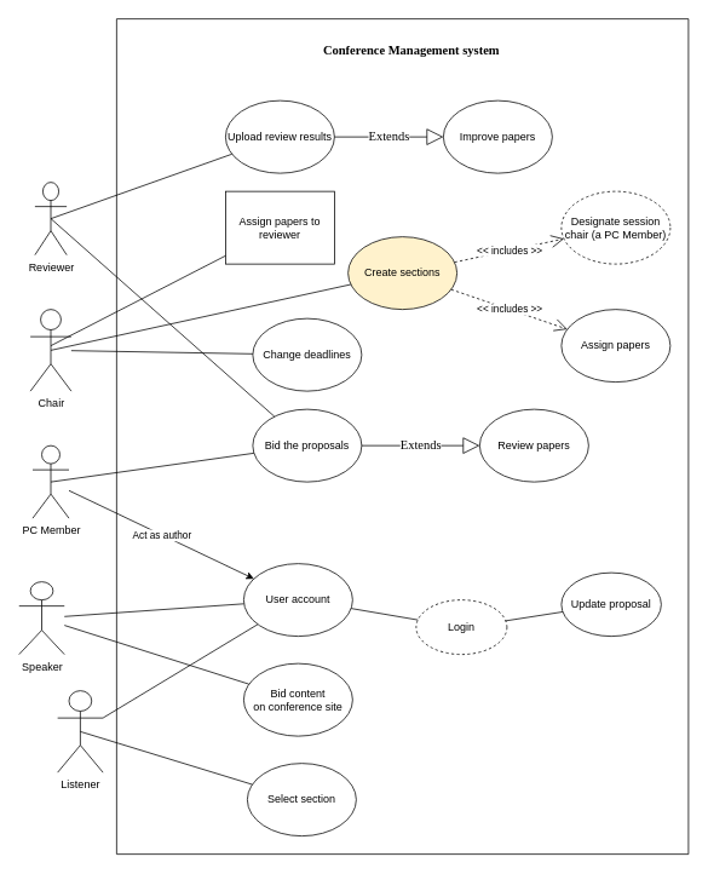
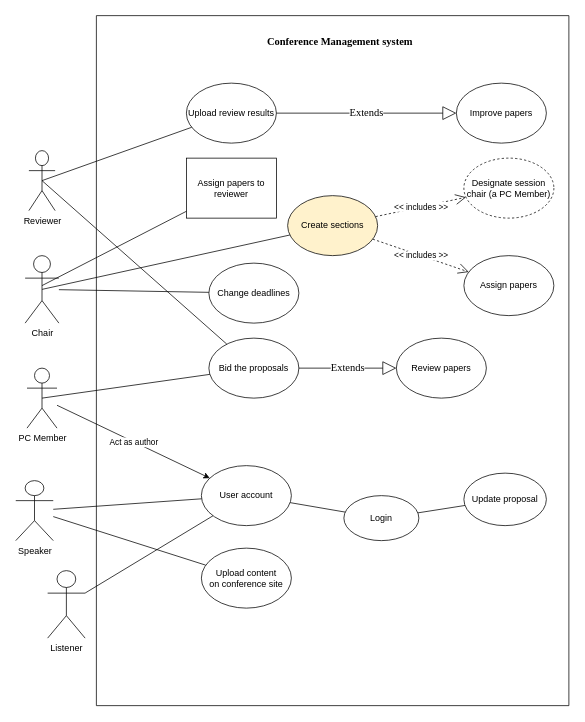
- <mxCell id="23" value="Improve papers" style="ellipse;whiteSpace=wrap;html=1;" vertex="1" parent="1"><mxGeometry x="488" y="110" width="120" height="80" as="geometry" /></mxCell>
+ <mxCell id="23" value="Improve papers" style="ellipse;whiteSpace=wrap;html=1;" vertex="1" parent="1"><mxGeometry x="608" y="110" width="120" height="80" as="geometry" /></mxCell>
- <mxCell id="9" value="Login" style="ellipse;whiteSpace=wrap;html=1;dashed=1;" vertex="1" parent="1"><mxGeometry x="458" y="660" width="100" height="60" as="geometry" /></mxCell>
+ <mxCell id="9" value="Login" style="ellipse;whiteSpace=wrap;html=1;" vertex="1" parent="1"><mxGeometry x="458" y="660" width="100" height="60" as="geometry" /></mxCell>
- <mxCell id="34" value="Bid content&lt;br&gt;on conference site" style="ellipse;whiteSpace=wrap;html=1;" vertex="1" parent="1"><mxGeometry x="268" y="730" width="120" height="80" as="geometry" /></mxCell>
+ <mxCell id="34" value="Upload content&lt;br&gt;on conference site" style="ellipse;whiteSpace=wrap;html=1;" vertex="1" parent="1"><mxGeometry x="268" y="730" width="120" height="80" as="geometry" /></mxCell>
- <mxCell id="36" value="" style="endArrow=none;html=1;exitX=0.5;exitY=0.5;exitDx=0;exitDy=0;exitPerimeter=0;" edge="1" parent="1" source="4" target="35"><mxGeometry width="50" height="50" relative="1" as="geometry"><mxPoint x="458" y="770" as="sourcePoint" /><mxPoint x="508" y="720" as="targetPoint" /></mxGeometry></mxCell>
- <mxCell id="35" value="Select section" style="ellipse;whiteSpace=wrap;html=1;" vertex="1" parent="1"><mxGeometry x="272" y="840" width="120" height="80" as="geometry" /></mxCell>
